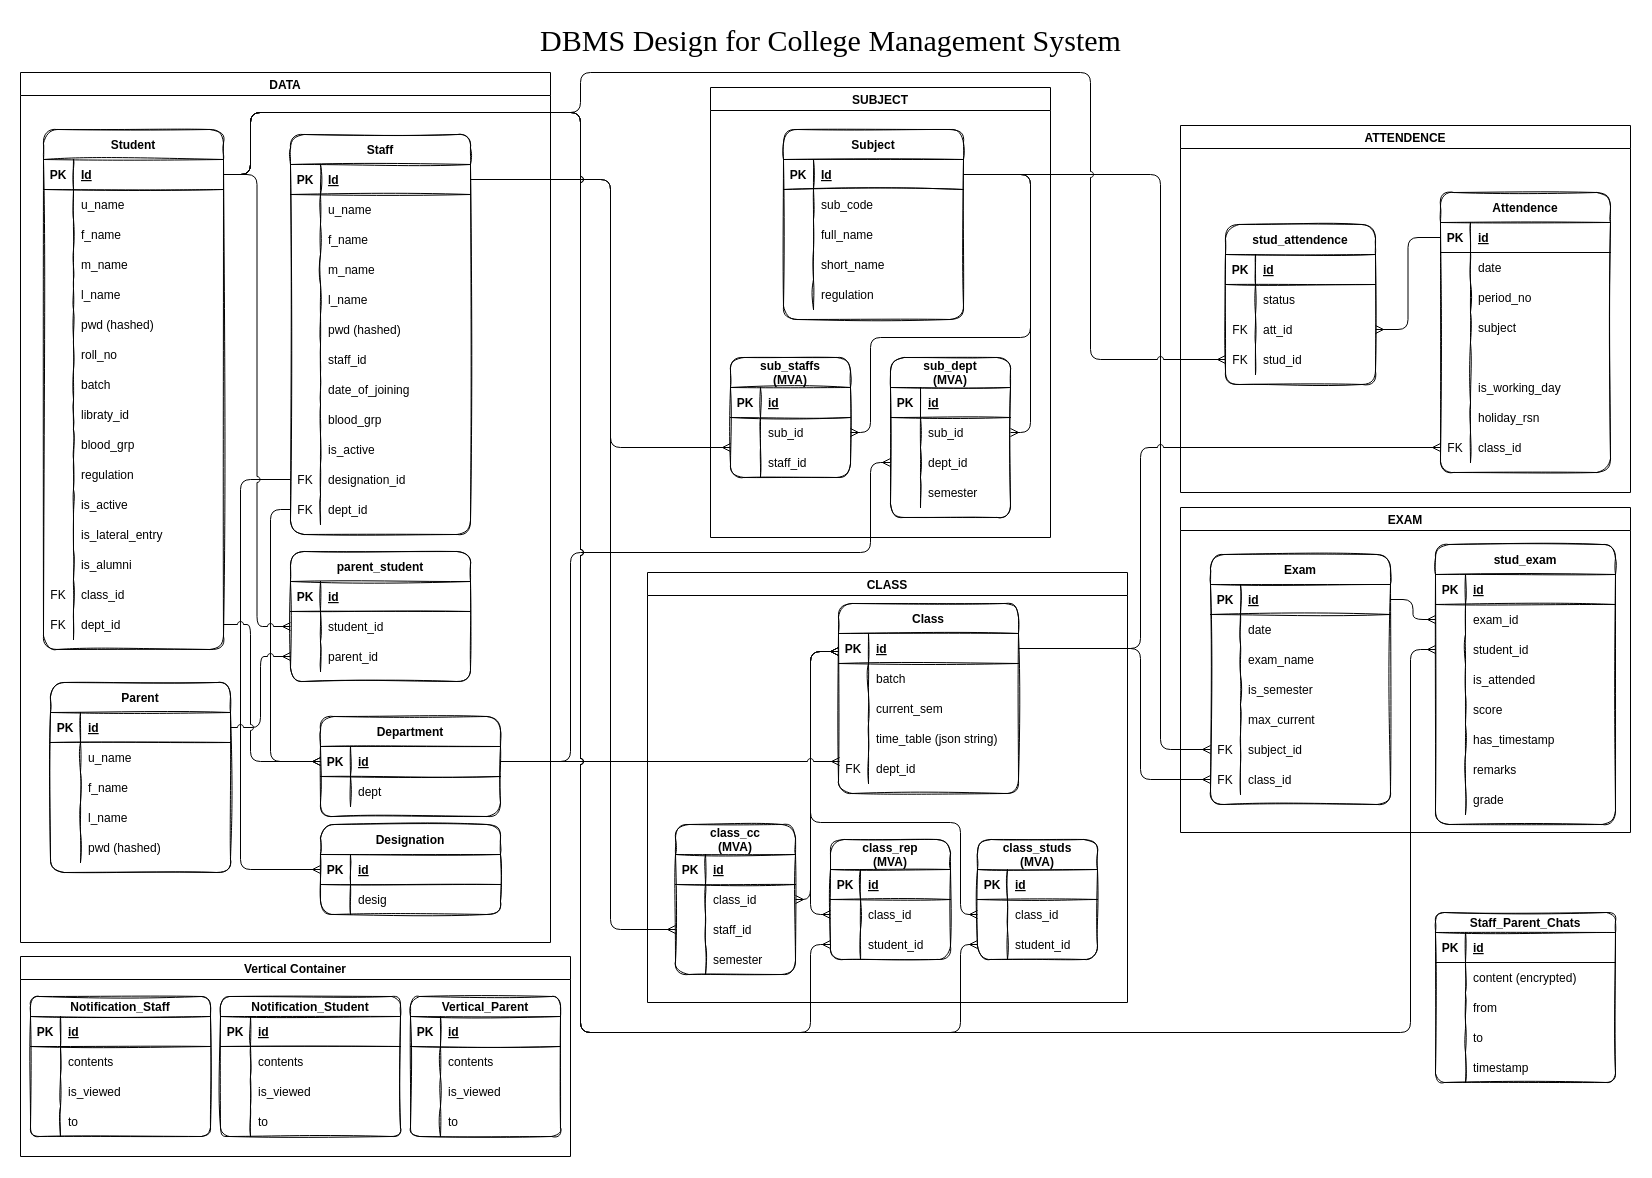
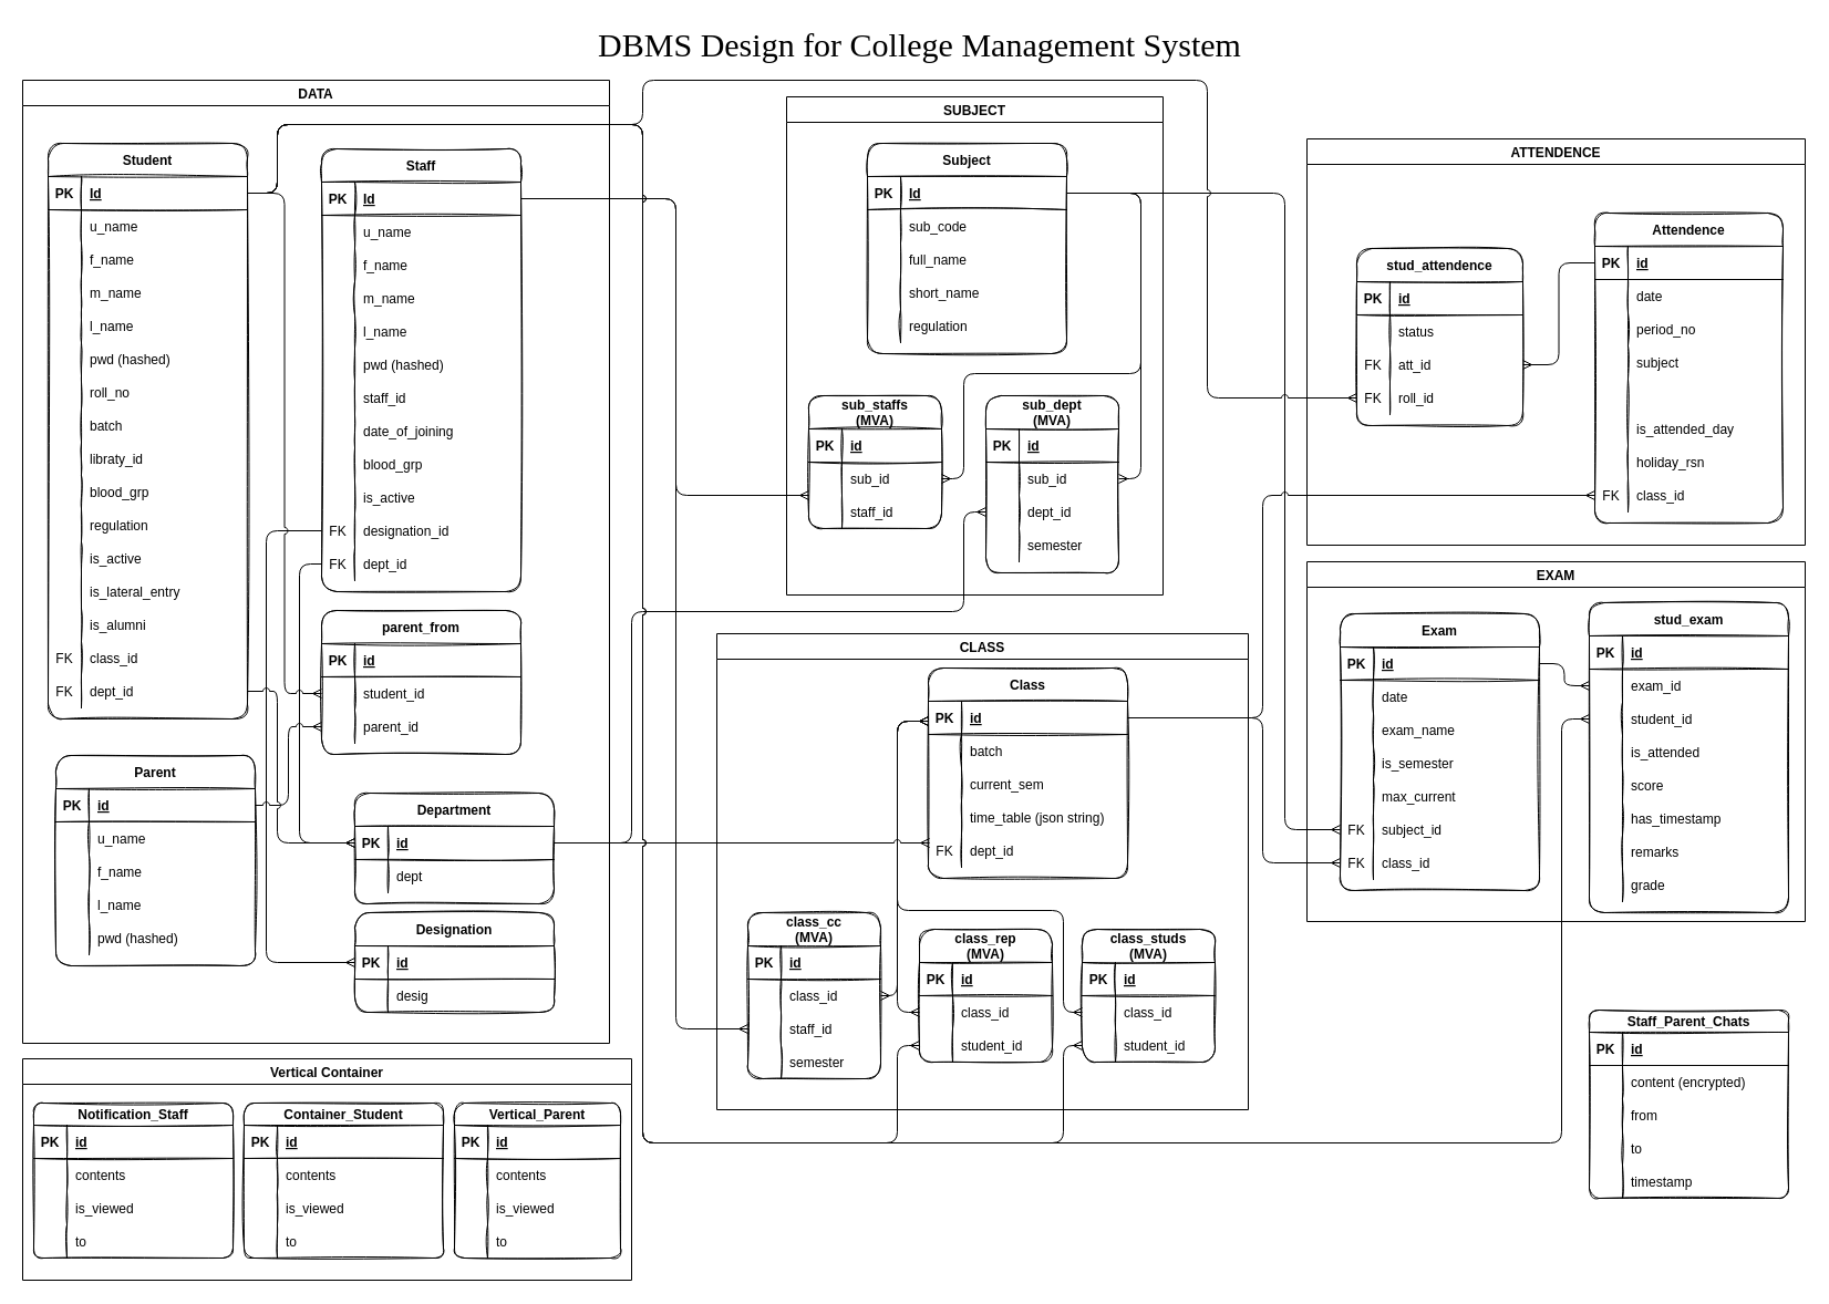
- <mxCell id="284" value="stud_id" style="shape=partialRectangle;connectable=0;fillColor=none;top=0;left=0;bottom=0;right=0;align=left;spacingLeft=6;overflow=hidden;rounded=1;sketch=1;" parent="282" vertex="1"><mxGeometry x="30" width="120" height="30" as="geometry"><mxRectangle width="120" height="30" as="alternateBounds" /></mxGeometry></mxCell>
+ <mxCell id="284" value="roll_id" style="shape=partialRectangle;connectable=0;fillColor=none;top=0;left=0;bottom=0;right=0;align=left;spacingLeft=6;overflow=hidden;rounded=1;sketch=1;" parent="282" vertex="1"><mxGeometry x="30" width="120" height="30" as="geometry"><mxRectangle width="120" height="30" as="alternateBounds" /></mxGeometry></mxCell>
- <mxCell id="103" value="is_working_day" style="shape=partialRectangle;connectable=0;fillColor=none;top=0;left=0;bottom=0;right=0;align=left;spacingLeft=6;overflow=hidden;" parent="101" vertex="1"><mxGeometry x="30" width="140" height="30" as="geometry"><mxRectangle width="140" height="30" as="alternateBounds" /></mxGeometry></mxCell>
+ <mxCell id="103" value="is_attended_day" style="shape=partialRectangle;connectable=0;fillColor=none;top=0;left=0;bottom=0;right=0;align=left;spacingLeft=6;overflow=hidden;" parent="101" vertex="1"><mxGeometry x="30" width="140" height="30" as="geometry"><mxRectangle width="140" height="30" as="alternateBounds" /></mxGeometry></mxCell>
- <mxCell id="132" value="parent_student" style="shape=table;startSize=30;container=1;collapsible=1;childLayout=tableLayout;fixedRows=1;rowLines=0;fontStyle=1;align=center;resizeLast=1;rounded=1;sketch=1;" parent="1" vertex="1"><mxGeometry x="290" y="551" width="180" height="130" as="geometry" /></mxCell>
+ <mxCell id="132" value="parent_from" style="shape=table;startSize=30;container=1;collapsible=1;childLayout=tableLayout;fixedRows=1;rowLines=0;fontStyle=1;align=center;resizeLast=1;rounded=1;sketch=1;" parent="1" vertex="1"><mxGeometry x="290" y="551" width="180" height="130" as="geometry" /></mxCell>
- <mxCell id="325" value="Notification_Student" style="shape=table;startSize=20;container=1;collapsible=1;childLayout=tableLayout;fixedRows=1;rowLines=0;fontStyle=1;align=center;resizeLast=1;rounded=1;sketch=1;" parent="311" vertex="1"><mxGeometry x="200" y="40" width="180" height="140" as="geometry" /></mxCell>
+ <mxCell id="325" value="Container_Student" style="shape=table;startSize=20;container=1;collapsible=1;childLayout=tableLayout;fixedRows=1;rowLines=0;fontStyle=1;align=center;resizeLast=1;rounded=1;sketch=1;" parent="311" vertex="1"><mxGeometry x="200" y="40" width="180" height="140" as="geometry" /></mxCell>
